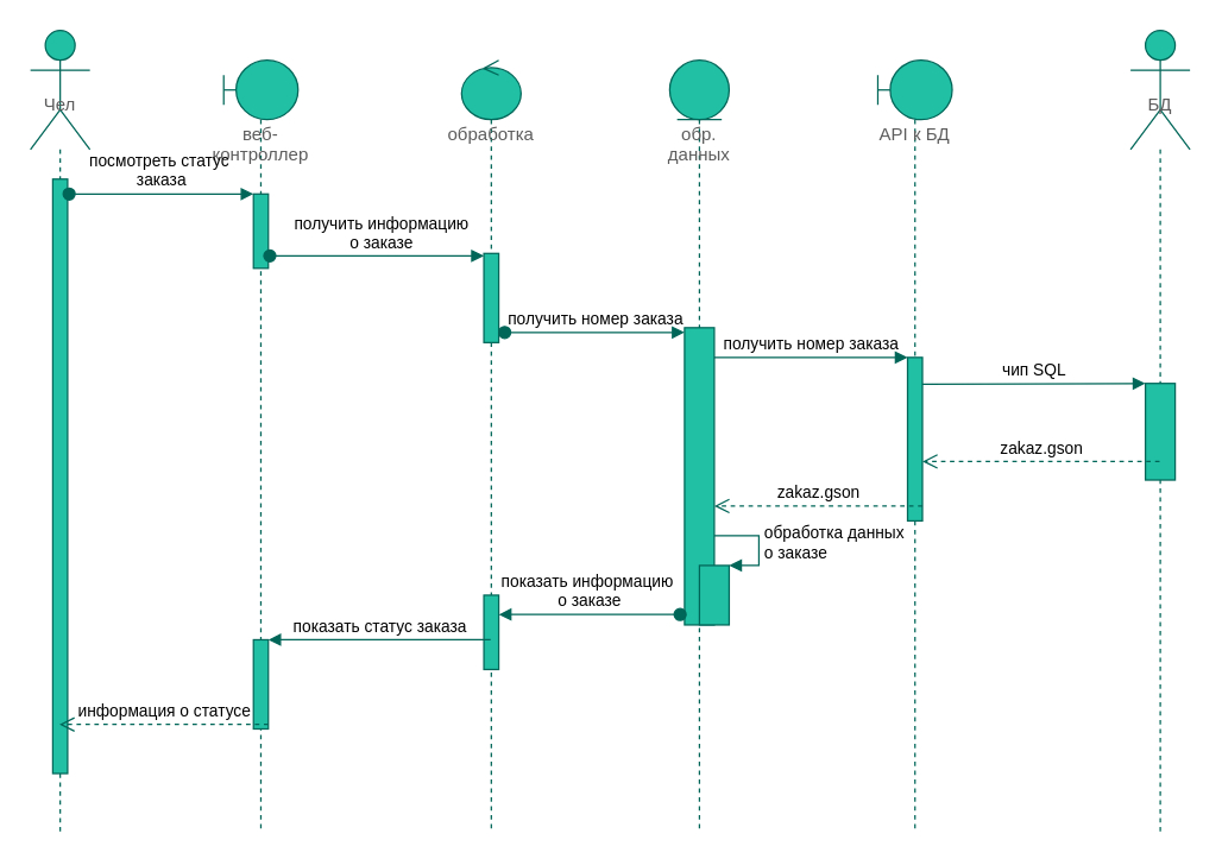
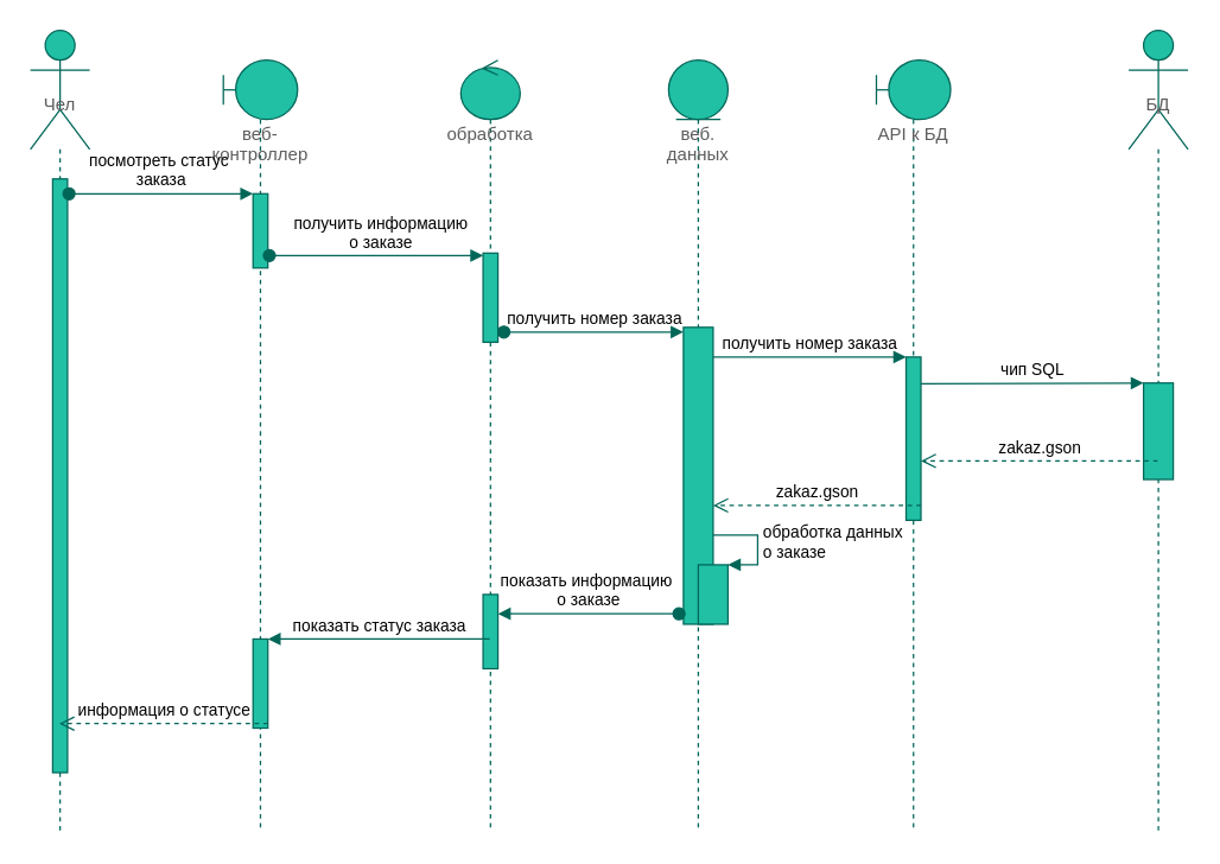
- <mxCell id="12" value="обр. данных" style="shape=umlLifeline;participant=umlEntity;perimeter=lifelinePerimeter;whiteSpace=wrap;html=1;container=1;collapsible=0;recursiveResize=0;verticalAlign=top;spacingTop=36;outlineConnect=0;labelBackgroundColor=none;fillColor=#21C0A5;strokeColor=#006658;fontColor=#5C5C5C;" parent="1" vertex="1"><mxGeometry x="450" y="40" width="40" height="520" as="geometry" /></mxCell>
+ <mxCell id="12" value="веб. данных" style="shape=umlLifeline;participant=umlEntity;perimeter=lifelinePerimeter;whiteSpace=wrap;html=1;container=1;collapsible=0;recursiveResize=0;verticalAlign=top;spacingTop=36;outlineConnect=0;labelBackgroundColor=none;fillColor=#21C0A5;strokeColor=#006658;fontColor=#5C5C5C;" parent="1" vertex="1"><mxGeometry x="450" y="40" width="40" height="520" as="geometry" /></mxCell>
